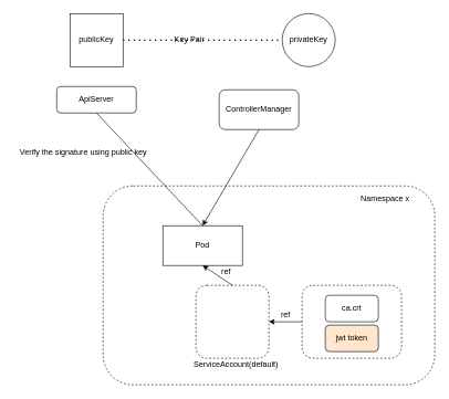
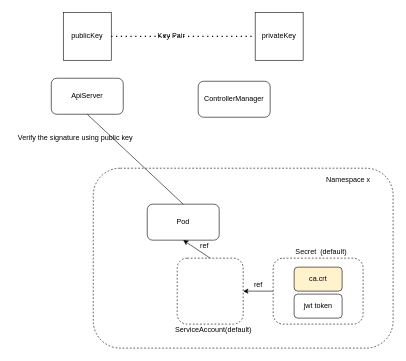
- <mxCell id="8" value="privateKey" style="ellipse;whiteSpace=wrap;html=1;aspect=fixed;" vertex="1" parent="1"><mxGeometry x="425" y="20" width="80" height="80" as="geometry" /></mxCell>
+ <mxCell id="8" value="privateKey" style="whiteSpace=wrap;html=1;aspect=fixed;" vertex="1" parent="1"><mxGeometry x="425" y="20" width="80" height="80" as="geometry" /></mxCell>
- <mxCell id="5" value="ApiServer" style="rounded=1;whiteSpace=wrap;html=1;" vertex="1" parent="1"><mxGeometry x="85" y="130" width="120" height="40" as="geometry" /></mxCell>
+ <mxCell id="5" value="ApiServer" style="rounded=1;whiteSpace=wrap;html=1;" vertex="1" parent="1"><mxGeometry x="85" y="130" width="120" height="60" as="geometry" /></mxCell>
- <mxCell id="10" value="" style="endArrow=classic;html=1;rounded=0;exitX=0.5;exitY=1;exitDx=0;exitDy=0;entryX=0.5;entryY=0;entryDx=0;entryDy=0;" edge="1" parent="1" source="6" target="9"><mxGeometry width="50" height="50" relative="1" as="geometry"><mxPoint x="375" y="230" as="sourcePoint" /><mxPoint x="425" y="180" as="targetPoint" /></mxGeometry></mxCell>
- <mxCell id="9" value="Pod" style="whiteSpace=wrap;html=1;rounded=0;" vertex="1" parent="1"><mxGeometry x="245" y="340" width="120" height="60" as="geometry" /></mxCell>
+ <mxCell id="9" value="Pod" style="rounded=1;whiteSpace=wrap;html=1;" vertex="1" parent="1"><mxGeometry x="245" y="340" width="120" height="60" as="geometry" /></mxCell>
+ <mxCell id="13" value="&amp;nbsp;Secret&amp;nbsp; (default)" style="text;html=1;align=center;verticalAlign=middle;resizable=0;points=[];autosize=1;strokeColor=none;fillColor=none;" vertex="1" parent="1"><mxGeometry x="483.33" y="410" width="100" height="20" as="geometry" /></mxCell>
- <mxCell id="16" value="ca.crt" style="rounded=1;whiteSpace=wrap;html=1;" vertex="1" parent="1"><mxGeometry x="490" y="445" width="80" height="40" as="geometry" /></mxCell>
+ <mxCell id="16" value="ca.crt" style="rounded=1;whiteSpace=wrap;html=1;fillColor=#fff2cc;" vertex="1" parent="1"><mxGeometry x="490" y="445" width="80" height="40" as="geometry" /></mxCell>
- <mxCell id="12" value="jwt token" style="rounded=1;whiteSpace=wrap;html=1;fillColor=#ffe6cc;" vertex="1" parent="1"><mxGeometry x="490" y="490" width="80" height="40" as="geometry" /></mxCell>
+ <mxCell id="12" value="jwt token" style="rounded=1;whiteSpace=wrap;html=1;" vertex="1" parent="1"><mxGeometry x="490" y="490" width="80" height="40" as="geometry" /></mxCell>
